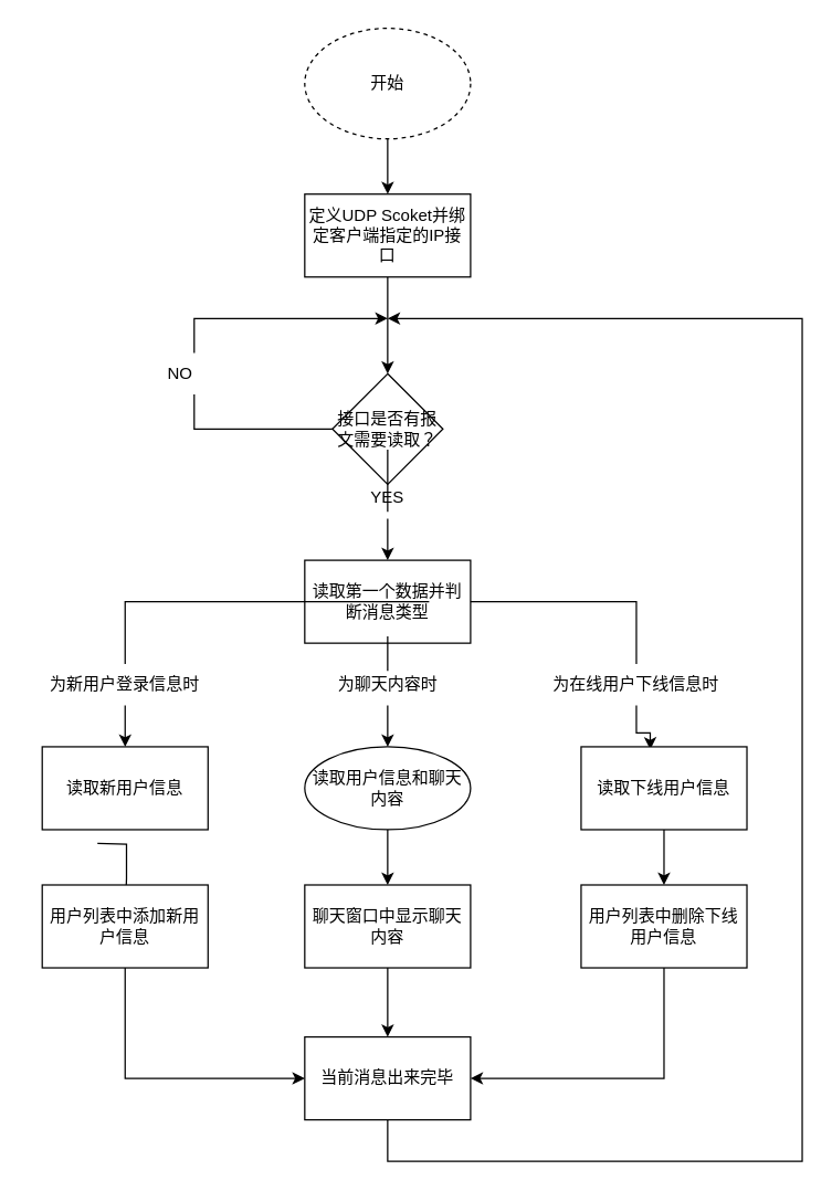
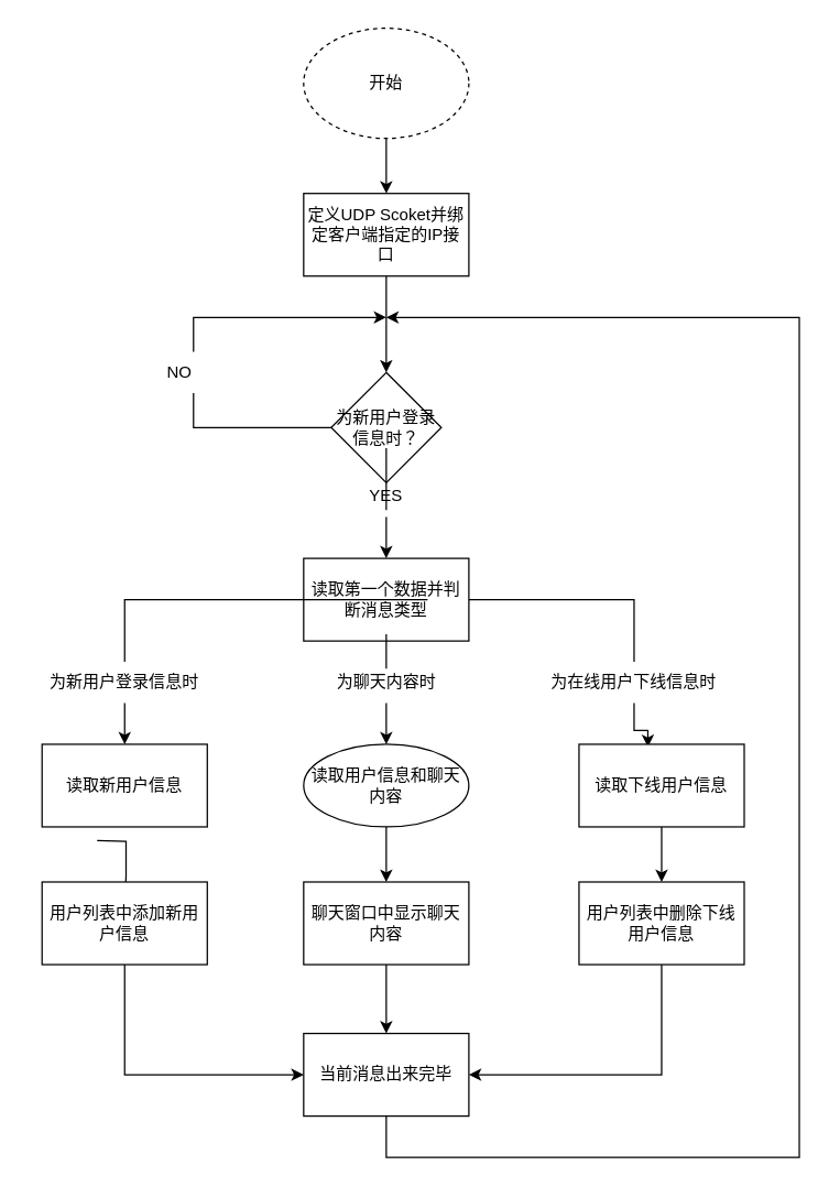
- <mxCell id="8" value="接口是否有报文需要读取？" style="rhombus;whiteSpace=wrap;html=1;rounded=0;" parent="1" vertex="1"><mxGeometry x="240" y="270" width="80" height="80" as="geometry" /></mxCell>
+ <mxCell id="8" value="为新用户登录信息时？" style="rhombus;whiteSpace=wrap;html=1;rounded=0;" parent="1" vertex="1"><mxGeometry x="240" y="270" width="80" height="80" as="geometry" /></mxCell>
